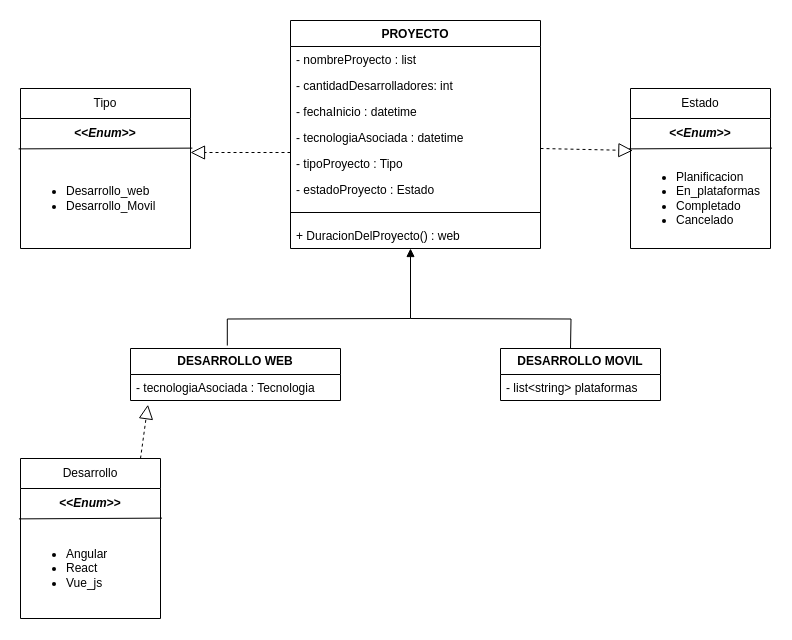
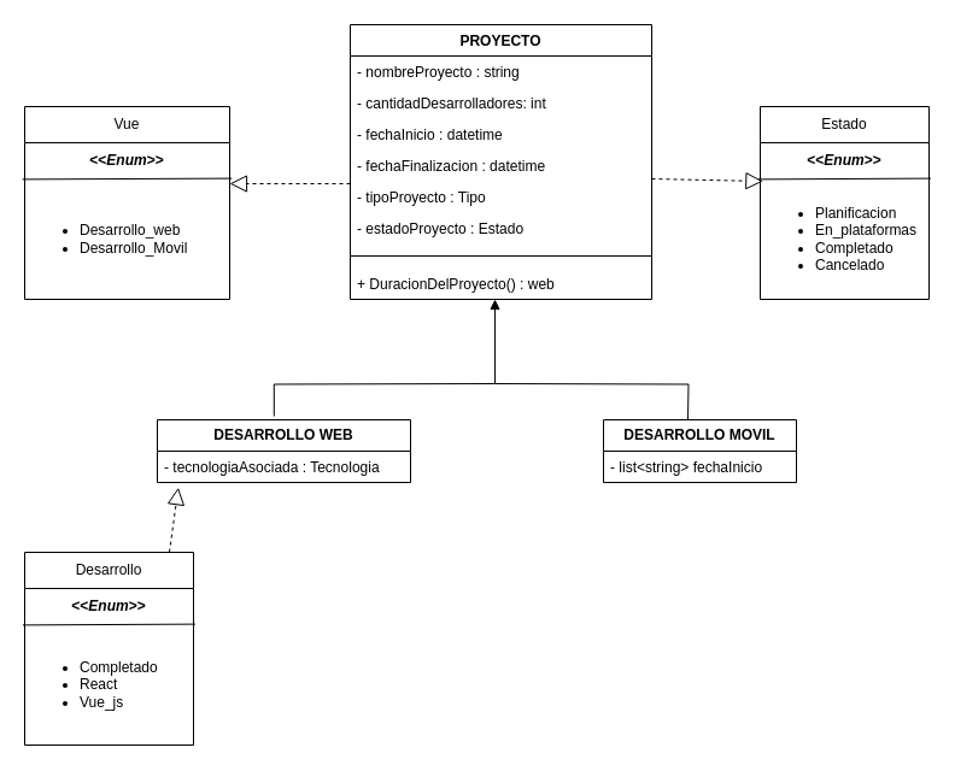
- <mxCell id="3" value="- nombreProyecto : list" style="text;align=left;verticalAlign=top;spacingLeft=4;spacingRight=4;overflow=hidden;rotatable=0;points=[[0,0.5],[1,0.5]];portConstraint=eastwest;" parent="2" vertex="1"><mxGeometry y="26" width="250" height="26" as="geometry" /></mxCell>
+ <mxCell id="3" value="- nombreProyecto : string" style="text;align=left;verticalAlign=top;spacingLeft=4;spacingRight=4;overflow=hidden;rotatable=0;points=[[0,0.5],[1,0.5]];portConstraint=eastwest;" parent="2" vertex="1"><mxGeometry y="26" width="250" height="26" as="geometry" /></mxCell>
- <mxCell id="21" value="Tipo" style="swimlane;fontStyle=0;childLayout=stackLayout;horizontal=1;startSize=30;horizontalStack=0;resizeParent=1;resizeParentMax=0;resizeLast=0;collapsible=1;marginBottom=0;whiteSpace=wrap;html=1;" vertex="1" parent="1"><mxGeometry x="20" y="88" width="170" height="160" as="geometry" /></mxCell>
+ <mxCell id="21" value="Vue" style="swimlane;fontStyle=0;childLayout=stackLayout;horizontal=1;startSize=30;horizontalStack=0;resizeParent=1;resizeParentMax=0;resizeLast=0;collapsible=1;marginBottom=0;whiteSpace=wrap;html=1;" vertex="1" parent="1"><mxGeometry x="20" y="88" width="170" height="160" as="geometry" /></mxCell>
- <mxCell id="6" value="- tecnologiaAsociada : datetime&#10;" style="text;align=left;verticalAlign=top;spacingLeft=4;spacingRight=4;overflow=hidden;rotatable=0;points=[[0,0.5],[1,0.5]];portConstraint=eastwest;rounded=0;shadow=0;html=0;" vertex="1" parent="2"><mxGeometry y="104" width="250" height="26" as="geometry" /></mxCell>
+ <mxCell id="6" value="- fechaFinalizacion : datetime&#10;" style="text;align=left;verticalAlign=top;spacingLeft=4;spacingRight=4;overflow=hidden;rotatable=0;points=[[0,0.5],[1,0.5]];portConstraint=eastwest;rounded=0;shadow=0;html=0;" vertex="1" parent="2"><mxGeometry y="104" width="250" height="26" as="geometry" /></mxCell>
- <mxCell id="16" value="- list&amp;lt;string&amp;gt; plataformas" style="text;strokeColor=none;fillColor=none;align=left;verticalAlign=top;spacingLeft=4;spacingRight=4;overflow=hidden;rotatable=0;points=[[0,0.5],[1,0.5]];portConstraint=eastwest;whiteSpace=wrap;html=1;" vertex="1" parent="15"><mxGeometry y="26" width="160" height="26" as="geometry" /></mxCell>
+ <mxCell id="16" value="- list&amp;lt;string&amp;gt; fechaInicio" style="text;strokeColor=none;fillColor=none;align=left;verticalAlign=top;spacingLeft=4;spacingRight=4;overflow=hidden;rotatable=0;points=[[0,0.5],[1,0.5]];portConstraint=eastwest;whiteSpace=wrap;html=1;" vertex="1" parent="15"><mxGeometry y="26" width="160" height="26" as="geometry" /></mxCell>
- <mxCell id="28" value="&lt;ul&gt;&lt;li style=&quot;text-align: justify;&quot;&gt;Angular&lt;/li&gt;&lt;li style=&quot;text-align: justify;&quot;&gt;React&lt;/li&gt;&lt;li style=&quot;text-align: justify;&quot;&gt;Vue_js&lt;/li&gt;&lt;/ul&gt;" style="text;strokeColor=none;fillColor=none;align=left;verticalAlign=middle;spacingLeft=4;spacingRight=4;overflow=hidden;points=[[0,0.5],[1,0.5]];portConstraint=eastwest;rotatable=0;whiteSpace=wrap;html=1;" vertex="1" parent="25"><mxGeometry y="60" width="140" height="100" as="geometry" /></mxCell>
+ <mxCell id="28" value="&lt;ul&gt;&lt;li style=&quot;text-align: justify;&quot;&gt;Completado&lt;/li&gt;&lt;li style=&quot;text-align: justify;&quot;&gt;React&lt;/li&gt;&lt;li style=&quot;text-align: justify;&quot;&gt;Vue_js&lt;/li&gt;&lt;/ul&gt;" style="text;strokeColor=none;fillColor=none;align=left;verticalAlign=middle;spacingLeft=4;spacingRight=4;overflow=hidden;points=[[0,0.5],[1,0.5]];portConstraint=eastwest;rotatable=0;whiteSpace=wrap;html=1;" vertex="1" parent="25"><mxGeometry y="60" width="140" height="100" as="geometry" /></mxCell>
